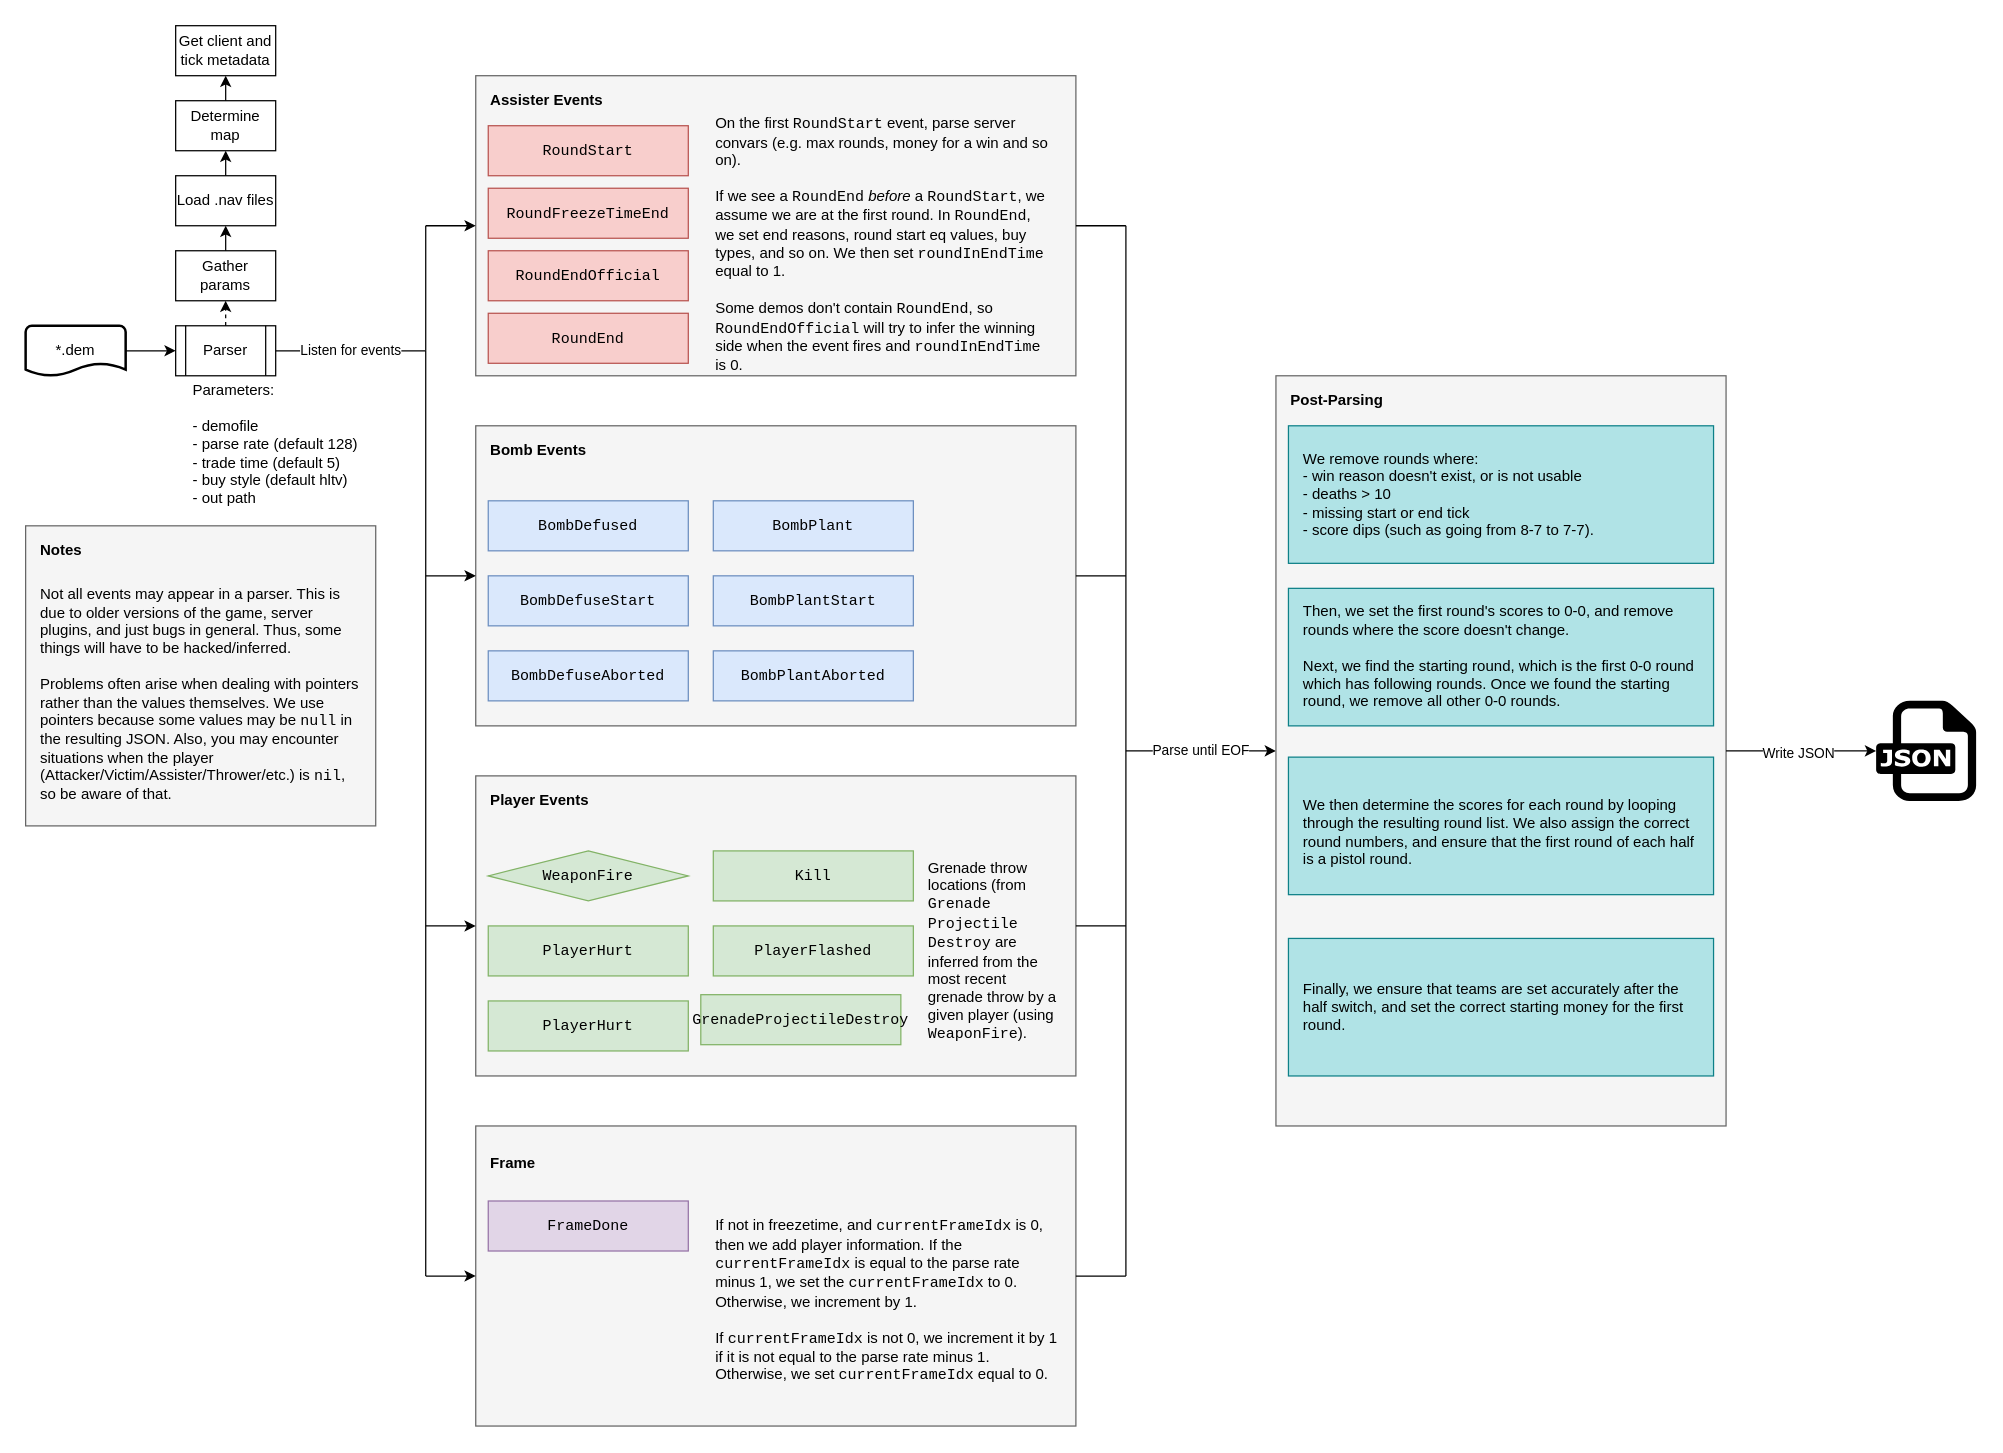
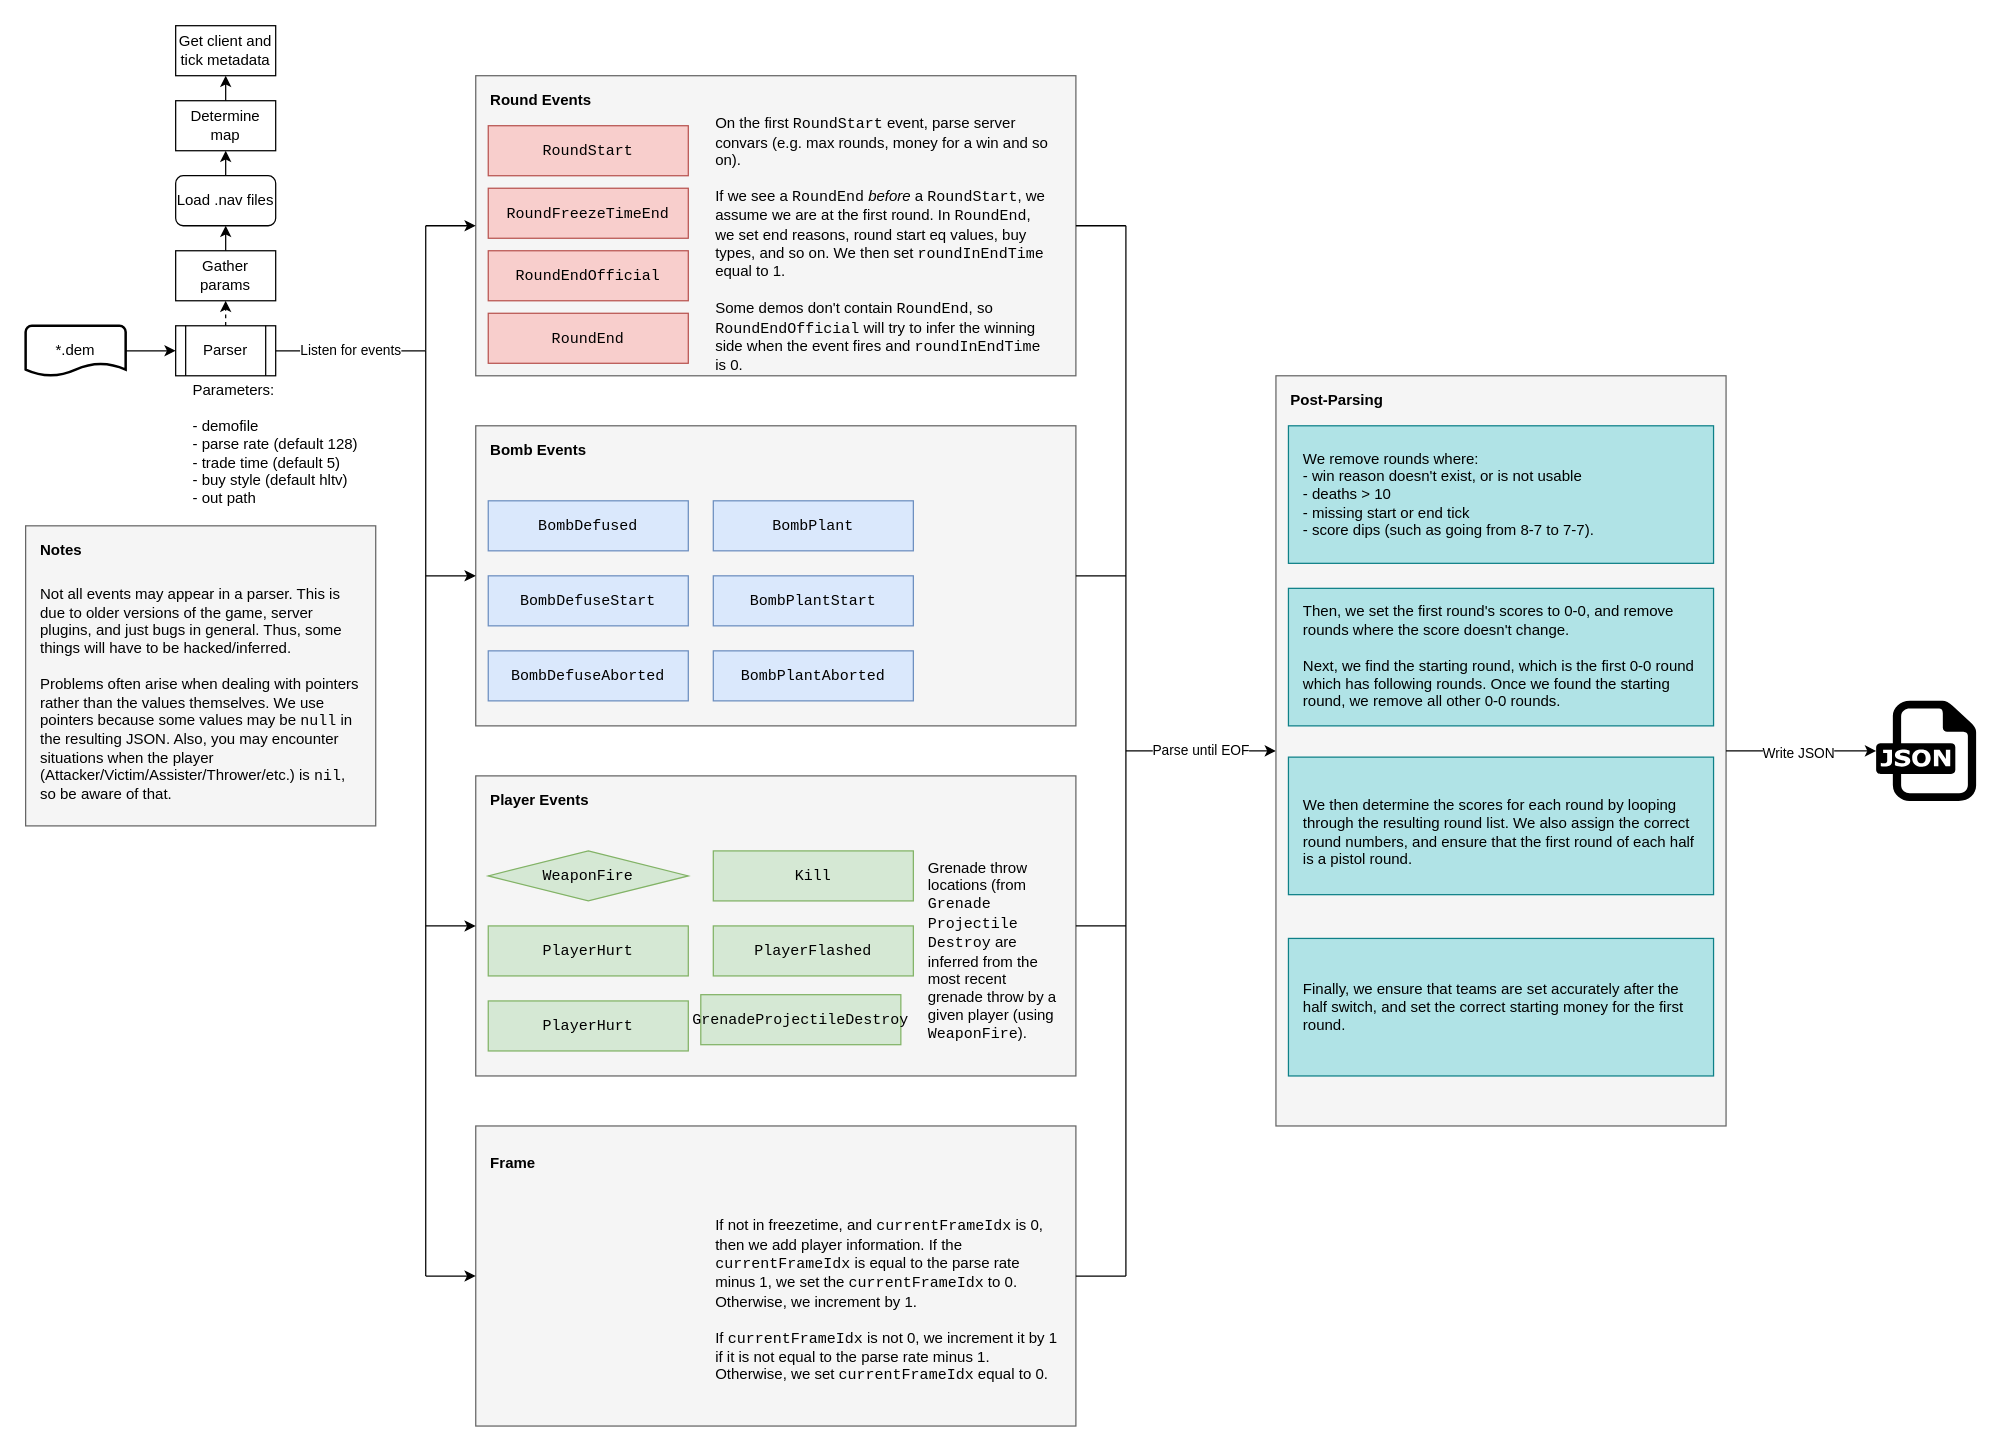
- <mxCell id="33" value="Assister Events" style="text;html=1;strokeColor=none;fillColor=none;align=left;verticalAlign=middle;whiteSpace=wrap;rounded=0;fontStyle=1" vertex="1" parent="1"><mxGeometry x="390" y="70" width="160" height="20" as="geometry" /></mxCell>
+ <mxCell id="33" value="Round Events" style="text;html=1;strokeColor=none;fillColor=none;align=left;verticalAlign=middle;whiteSpace=wrap;rounded=0;fontStyle=1" vertex="1" parent="1"><mxGeometry x="390" y="70" width="160" height="20" as="geometry" /></mxCell>
- <mxCell id="12" value="Load .nav files" style="rounded=0;whiteSpace=wrap;html=1;" vertex="1" parent="1"><mxGeometry x="140" y="140" width="80" height="40" as="geometry" /></mxCell>
+ <mxCell id="12" value="Load .nav files" style="whiteSpace=wrap;html=1;rounded=1;" vertex="1" parent="1"><mxGeometry x="140" y="140" width="80" height="40" as="geometry" /></mxCell>
- <mxCell id="32" value="&lt;font face=&quot;Courier New&quot;&gt;FrameDone&lt;/font&gt;" style="rounded=0;whiteSpace=wrap;html=1;fillColor=#e1d5e7;strokeColor=#9673a6;" vertex="1" parent="1"><mxGeometry x="390" y="960" width="160" height="40" as="geometry" /></mxCell>
